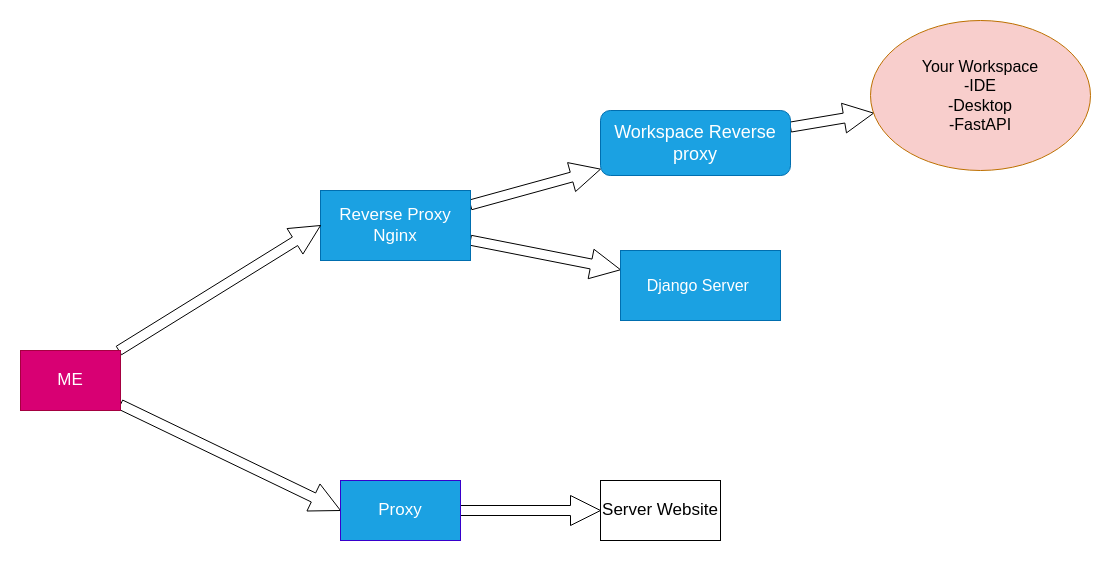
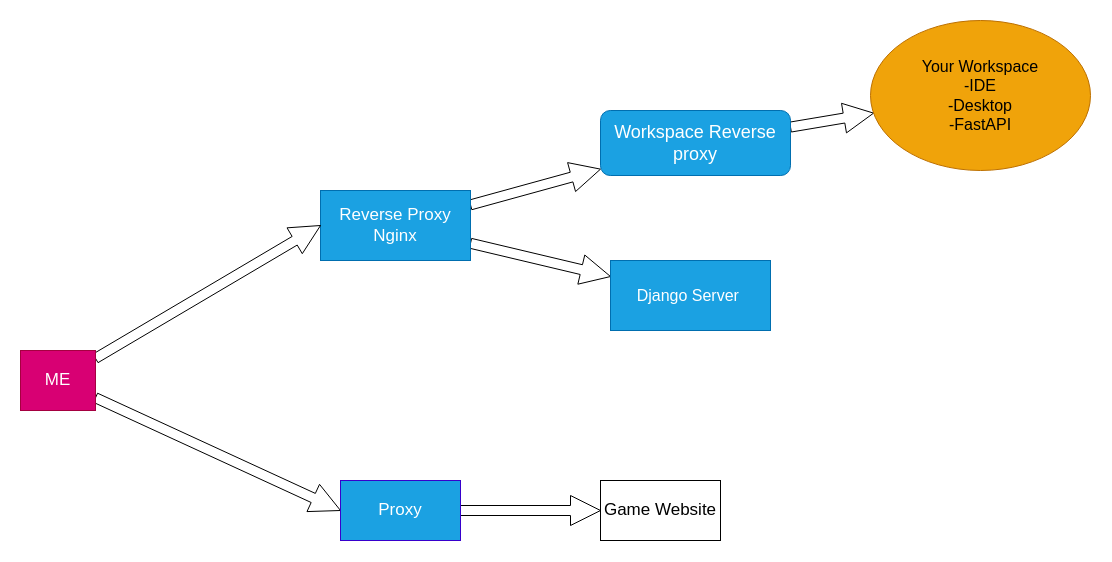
- <mxCell id="13" value="&lt;font style=&quot;font-size: 16px&quot;&gt;Your Workspace&lt;br&gt;-IDE&lt;br&gt;-Desktop&lt;br&gt;-FastAPI&lt;/font&gt;" style="ellipse;whiteSpace=wrap;html=1;fillColor=#f8cecc;strokeColor=#BD7000;fontColor=#000000;" vertex="1" parent="1"><mxGeometry x="870" y="20" width="220" height="150" as="geometry" /></mxCell>
+ <mxCell id="13" value="&lt;font style=&quot;font-size: 16px&quot;&gt;Your Workspace&lt;br&gt;-IDE&lt;br&gt;-Desktop&lt;br&gt;-FastAPI&lt;/font&gt;" style="ellipse;whiteSpace=wrap;html=1;fillColor=#f0a30a;strokeColor=#BD7000;fontColor=#000000;" vertex="1" parent="1"><mxGeometry x="870" y="20" width="220" height="150" as="geometry" /></mxCell>
- <mxCell id="14" value="&lt;font style=&quot;font-size: 16px&quot;&gt;Django Server&amp;nbsp;&lt;/font&gt;" style="whiteSpace=wrap;html=1;fillColor=#1ba1e2;strokeColor=#006EAF;fontColor=#ffffff;" vertex="1" parent="1"><mxGeometry x="620" y="250" width="160" height="70" as="geometry" /></mxCell>
+ <mxCell id="14" value="&lt;font style=&quot;font-size: 16px&quot;&gt;Django Server&amp;nbsp;&lt;/font&gt;" style="whiteSpace=wrap;html=1;fillColor=#1ba1e2;strokeColor=#006EAF;fontColor=#ffffff;" vertex="1" parent="1"><mxGeometry x="610" y="260" width="160" height="70" as="geometry" /></mxCell>
- <mxCell id="7" value="ME" style="whiteSpace=wrap;html=1;fontSize=17;fillColor=#d80073;fontColor=#ffffff;strokeColor=#A50040;" vertex="1" parent="1"><mxGeometry x="20" y="350" width="100" height="60" as="geometry" /></mxCell>
+ <mxCell id="7" value="ME" style="whiteSpace=wrap;html=1;fontSize=17;fillColor=#d80073;fontColor=#ffffff;strokeColor=#A50040;" vertex="1" parent="1"><mxGeometry x="20" y="350" width="75" height="60" as="geometry" /></mxCell>
- <mxCell id="10" value="Server Website" style="whiteSpace=wrap;html=1;fontSize=17;" vertex="1" parent="1"><mxGeometry x="600" y="480" width="120" height="60" as="geometry" /></mxCell>
+ <mxCell id="10" value="Game Website" style="whiteSpace=wrap;html=1;fontSize=17;" vertex="1" parent="1"><mxGeometry x="600" y="480" width="120" height="60" as="geometry" /></mxCell>
